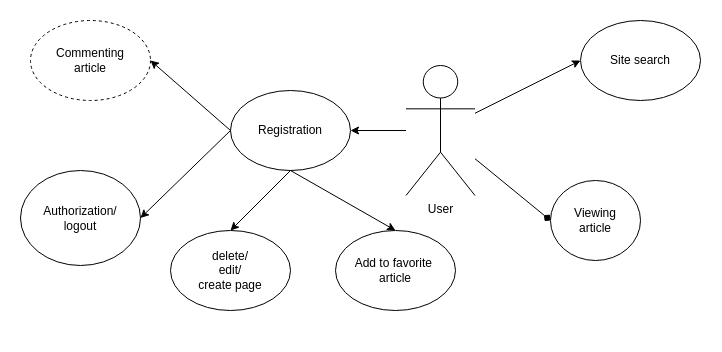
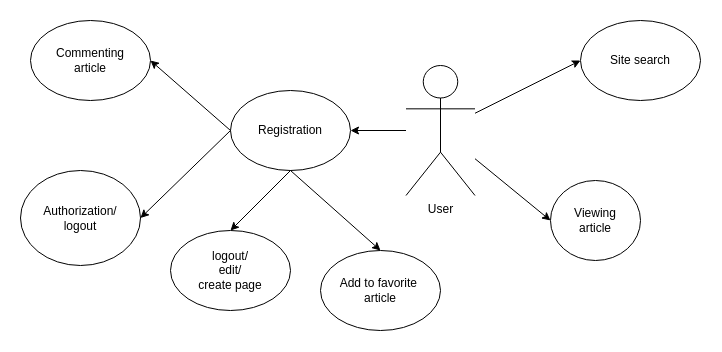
- <mxCell id="15" value="Commenting&lt;br&gt;article" style="ellipse;whiteSpace=wrap;html=1;dashed=1;" vertex="1" parent="1"><mxGeometry x="30" y="20" width="120" height="80" as="geometry" /></mxCell>
+ <mxCell id="15" value="Commenting&lt;br&gt;article" style="ellipse;whiteSpace=wrap;html=1;" vertex="1" parent="1"><mxGeometry x="30" y="20" width="120" height="80" as="geometry" /></mxCell>
- <mxCell id="10" value="" style="endArrow=diamond;html=1;entryX=0;entryY=0.5;entryDx=0;entryDy=0;" edge="1" parent="1" source="2" target="4"><mxGeometry width="50" height="50" relative="1" as="geometry"><mxPoint x="410" y="220" as="sourcePoint" /><mxPoint x="460" y="170" as="targetPoint" /></mxGeometry></mxCell>
+ <mxCell id="10" value="" style="endArrow=classic;html=1;entryX=0;entryY=0.5;entryDx=0;entryDy=0;" edge="1" parent="1" source="2" target="4"><mxGeometry width="50" height="50" relative="1" as="geometry"><mxPoint x="410" y="220" as="sourcePoint" /><mxPoint x="460" y="170" as="targetPoint" /></mxGeometry></mxCell>
- <mxCell id="6" value="delete/&lt;br&gt;edit/&lt;br&gt;create page" style="ellipse;whiteSpace=wrap;html=1;" vertex="1" parent="1"><mxGeometry x="170" y="230" width="120" height="80" as="geometry" /></mxCell>
+ <mxCell id="6" value="logout/&lt;br&gt;edit/&lt;br&gt;create page" style="ellipse;whiteSpace=wrap;html=1;" vertex="1" parent="1"><mxGeometry x="170" y="230" width="120" height="80" as="geometry" /></mxCell>
- <mxCell id="7" value="Add to favorite&amp;nbsp;&lt;br&gt;article" style="ellipse;whiteSpace=wrap;html=1;" vertex="1" parent="1"><mxGeometry x="335" y="230" width="120" height="80" as="geometry" /></mxCell>
+ <mxCell id="7" value="Add to favorite&amp;nbsp;&lt;br&gt;article" style="ellipse;whiteSpace=wrap;html=1;" vertex="1" parent="1"><mxGeometry x="320" y="250" width="120" height="80" as="geometry" /></mxCell>
